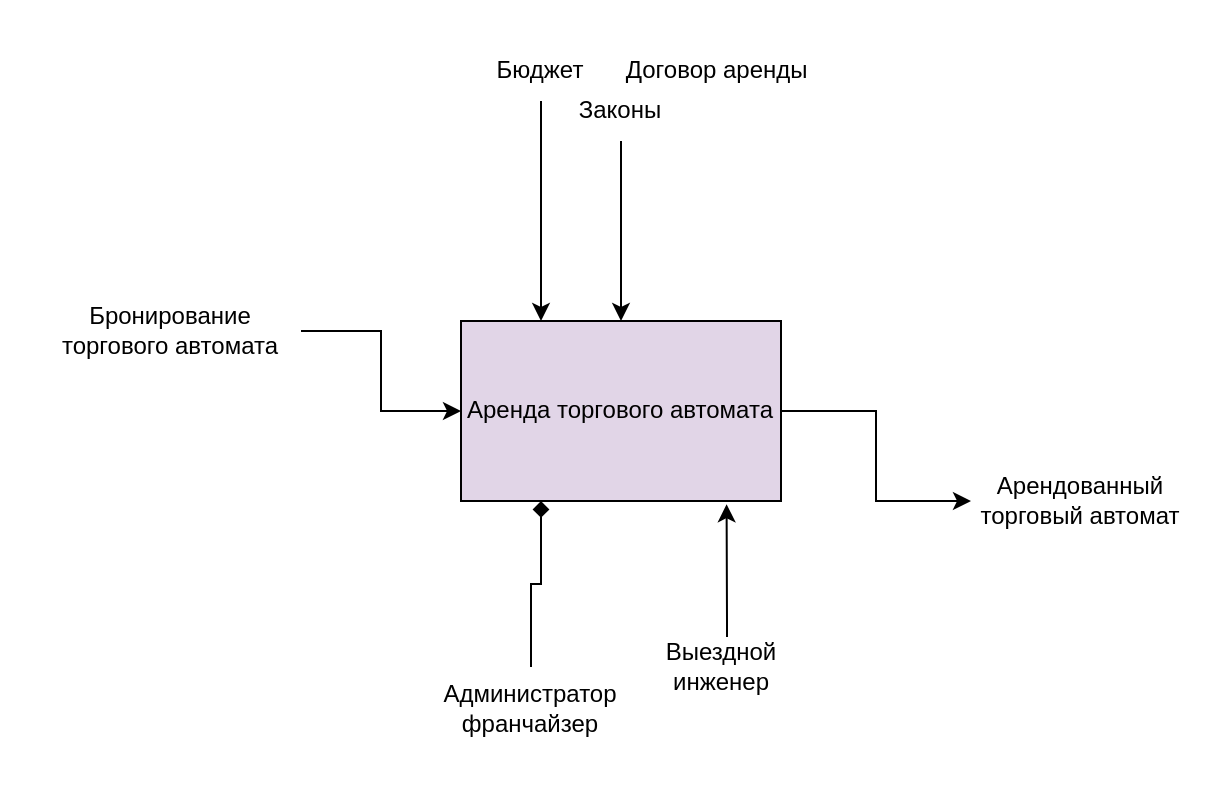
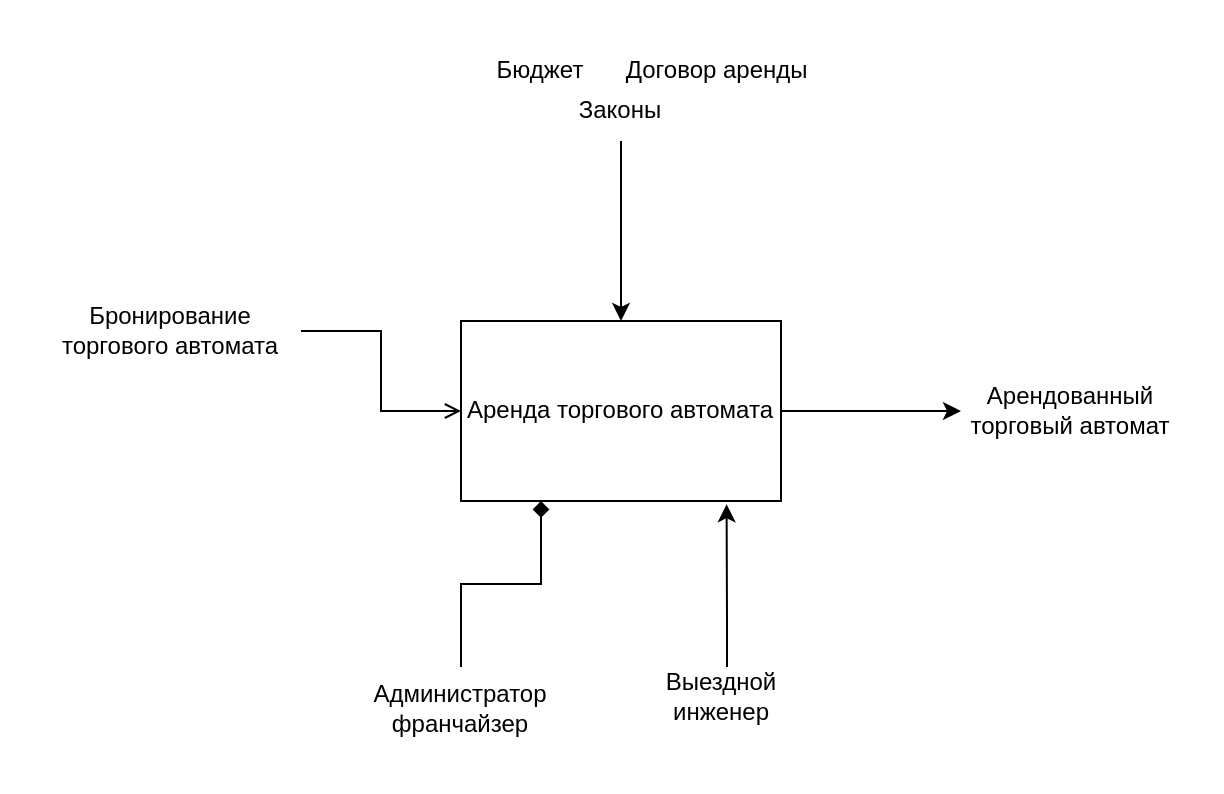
- <mxCell id="4" style="edgeStyle=orthogonalEdgeStyle;rounded=0;orthogonalLoop=1;jettySize=auto;html=1;entryX=0.25;entryY=0;entryDx=0;entryDy=0;" edge="1" parent="1" source="5" target="3"><mxGeometry relative="1" as="geometry" /></mxCell>
- <mxCell id="10" style="edgeStyle=orthogonalEdgeStyle;rounded=0;orthogonalLoop=1;jettySize=auto;html=1;entryX=0;entryY=0.5;entryDx=0;entryDy=0;" edge="1" parent="1" source="11" target="3"><mxGeometry relative="1" as="geometry" /></mxCell>
+ <mxCell id="10" style="edgeStyle=orthogonalEdgeStyle;rounded=0;orthogonalLoop=1;jettySize=auto;html=1;entryX=0;entryY=0.5;entryDx=0;entryDy=0;endArrow=open;" edge="1" parent="1" source="11" target="3"><mxGeometry relative="1" as="geometry" /></mxCell>
- <mxCell id="3" value="Аренда торгового автомата" style="rounded=0;whiteSpace=wrap;html=1;fillColor=#e1d5e7;" vertex="1" parent="1"><mxGeometry x="230" y="160" width="160" height="90" as="geometry" /></mxCell>
+ <mxCell id="3" value="Аренда торгового автомата" style="rounded=0;whiteSpace=wrap;html=1;" vertex="1" parent="1"><mxGeometry x="230" y="160" width="160" height="90" as="geometry" /></mxCell>
- <mxCell id="9" value="Арендованный торговый автомат" style="text;html=1;align=center;verticalAlign=middle;whiteSpace=wrap;rounded=0;" vertex="1" parent="1"><mxGeometry x="485" y="235" width="110" height="30" as="geometry" /></mxCell>
+ <mxCell id="9" value="Арендованный торговый автомат" style="text;html=1;align=center;verticalAlign=middle;whiteSpace=wrap;rounded=0;" vertex="1" parent="1"><mxGeometry x="480" y="190" width="110" height="30" as="geometry" /></mxCell>
- <mxCell id="14" value="Выездной инженер" style="text;html=1;align=center;verticalAlign=middle;whiteSpace=wrap;rounded=0;" vertex="1" parent="1"><mxGeometry x="317.5" y="318" width="85" height="30" as="geometry" /></mxCell>
+ <mxCell id="14" value="Выездной инженер" style="text;html=1;align=center;verticalAlign=middle;whiteSpace=wrap;rounded=0;" vertex="1" parent="1"><mxGeometry x="317.5" y="333" width="85" height="30" as="geometry" /></mxCell>
- <mxCell id="13" value="Администратор франчайзер" style="text;html=1;align=center;verticalAlign=middle;whiteSpace=wrap;rounded=0;" vertex="1" parent="1"><mxGeometry x="220" y="333" width="90" height="41.5" as="geometry" /></mxCell>
+ <mxCell id="13" value="Администратор франчайзер" style="text;html=1;align=center;verticalAlign=middle;whiteSpace=wrap;rounded=0;" vertex="1" parent="1"><mxGeometry x="185" y="333" width="90" height="41.5" as="geometry" /></mxCell>
